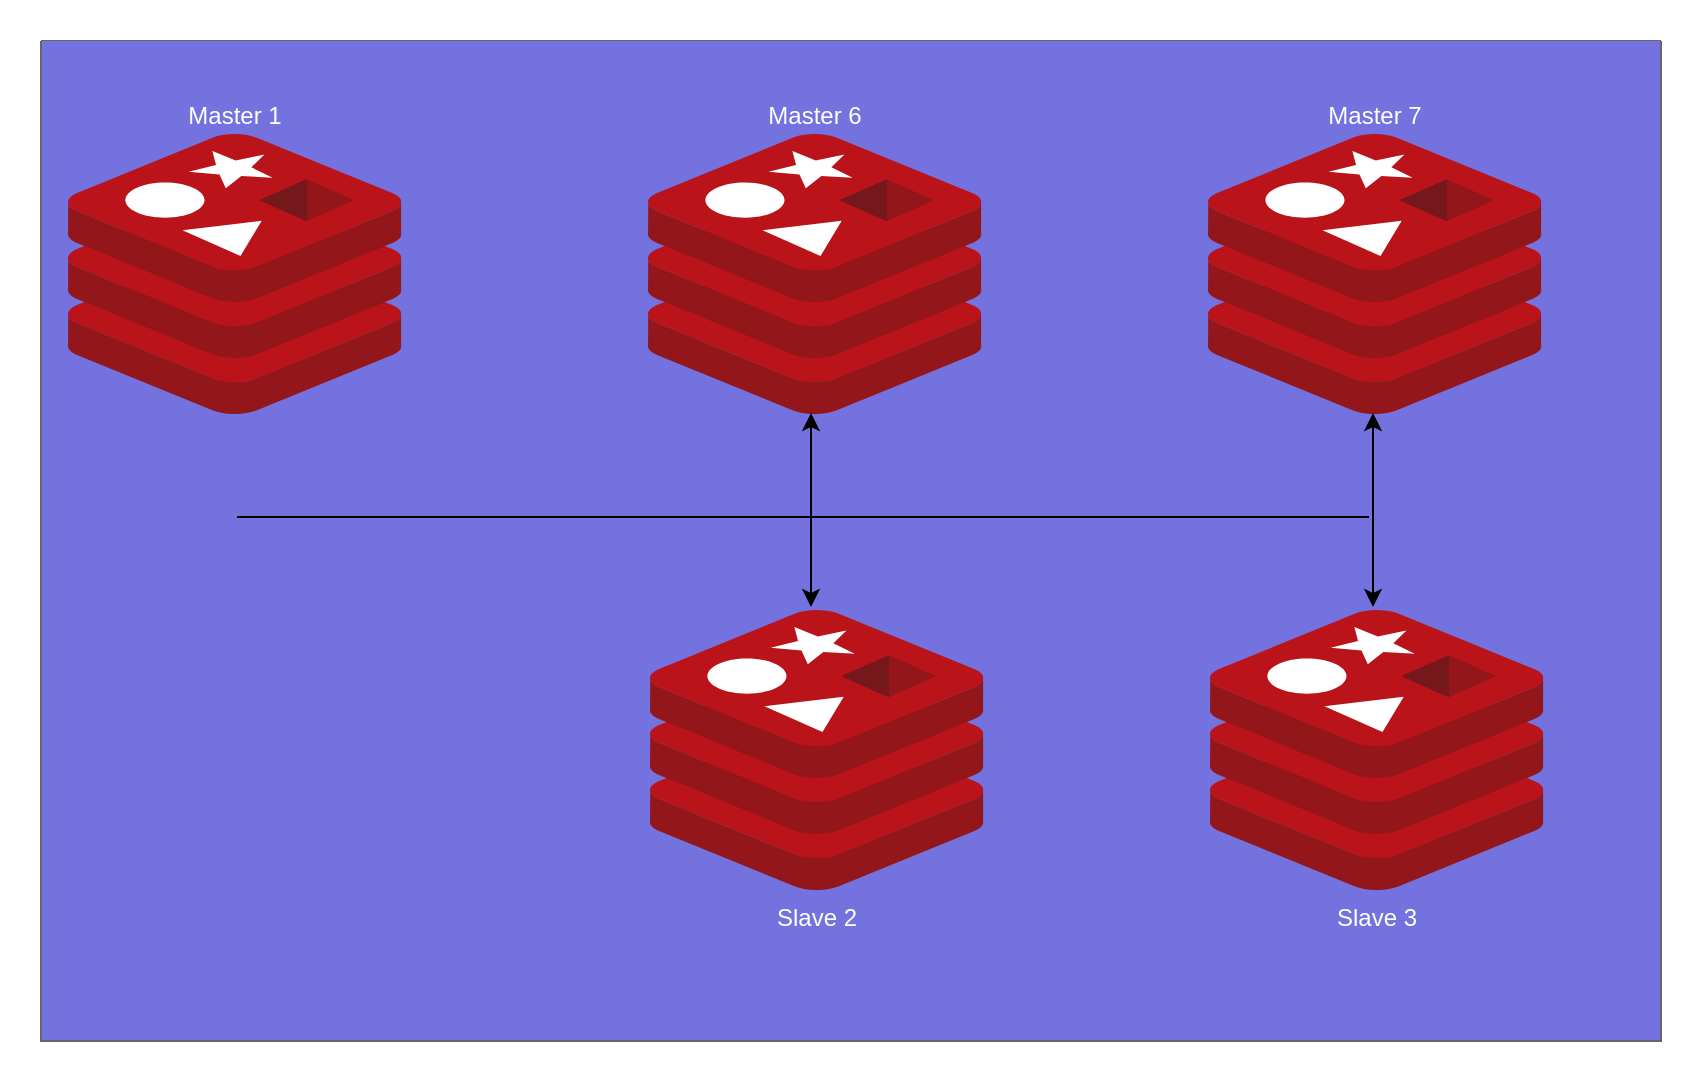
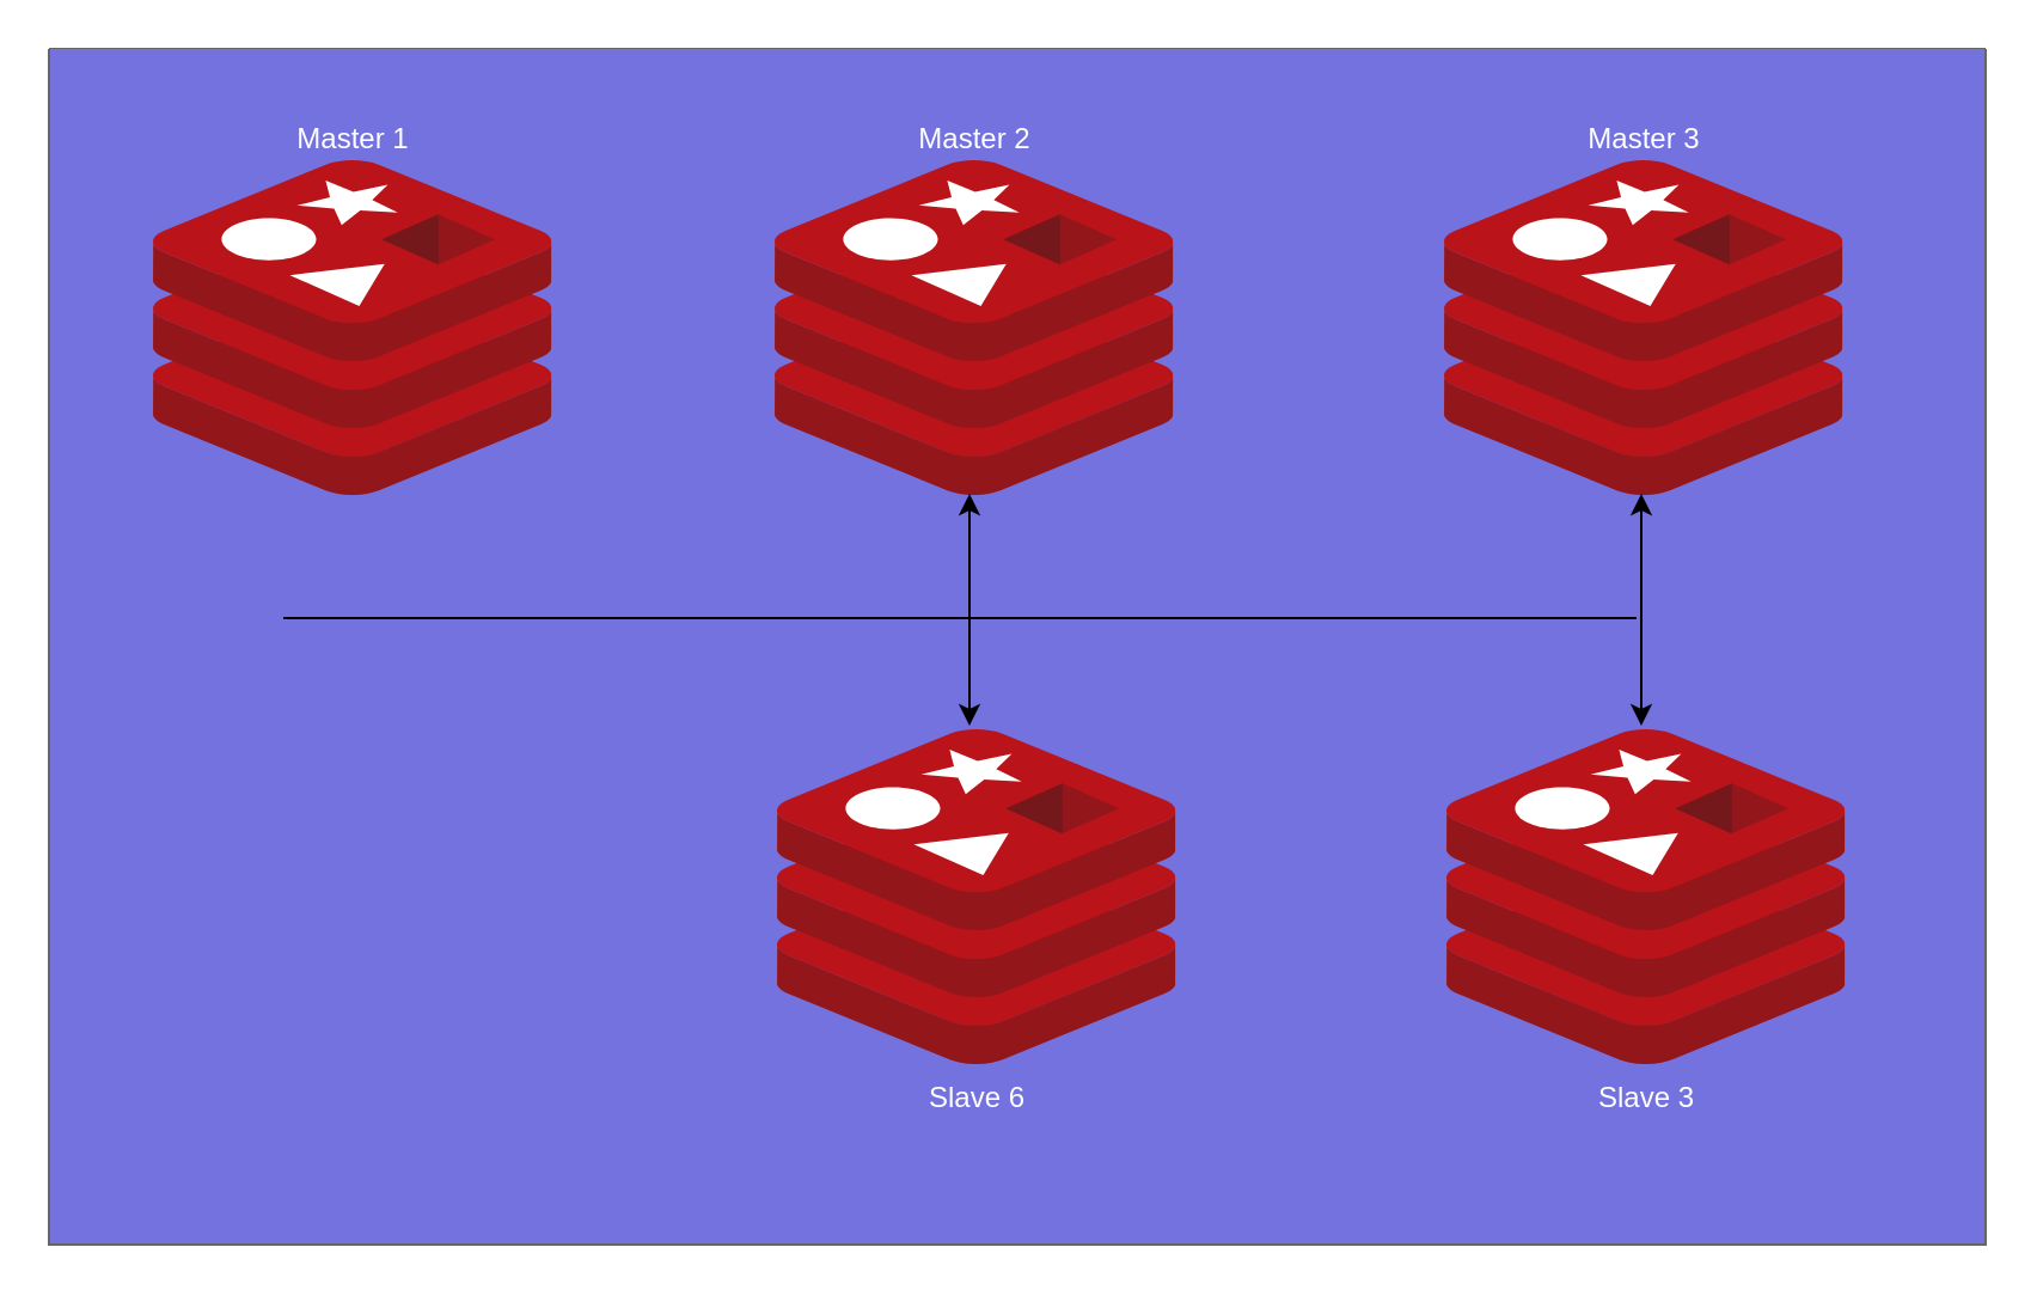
- <mxCell id="4" value="Master 6" style="image;sketch=0;aspect=fixed;html=1;points=[];align=center;fontSize=12;image=img/lib/mscae/Cache_Redis_Product.svg;labelPosition=center;verticalLabelPosition=top;verticalAlign=bottom;labelBackgroundColor=none;fontColor=#ffffff;" vertex="1" parent="1"><mxGeometry x="324" y="67" width="166.67" height="140" as="geometry" /></mxCell>
+ <mxCell id="4" value="Master 2" style="image;sketch=0;aspect=fixed;html=1;points=[];align=center;fontSize=12;image=img/lib/mscae/Cache_Redis_Product.svg;labelPosition=center;verticalLabelPosition=top;verticalAlign=bottom;labelBackgroundColor=none;fontColor=#ffffff;" vertex="1" parent="1"><mxGeometry x="324" y="67" width="166.67" height="140" as="geometry" /></mxCell>
- <mxCell id="5" value="Master 7" style="image;sketch=0;aspect=fixed;html=1;points=[];align=center;fontSize=12;image=img/lib/mscae/Cache_Redis_Product.svg;labelPosition=center;verticalLabelPosition=top;verticalAlign=bottom;labelBackgroundColor=none;fontColor=#ffffff;" vertex="1" parent="1"><mxGeometry x="604" y="67" width="166.67" height="140" as="geometry" /></mxCell>
+ <mxCell id="5" value="Master 3" style="image;sketch=0;aspect=fixed;html=1;points=[];align=center;fontSize=12;image=img/lib/mscae/Cache_Redis_Product.svg;labelPosition=center;verticalLabelPosition=top;verticalAlign=bottom;labelBackgroundColor=none;fontColor=#ffffff;" vertex="1" parent="1"><mxGeometry x="604" y="67" width="166.67" height="140" as="geometry" /></mxCell>
- <mxCell id="3" value="Master 1" style="image;sketch=0;aspect=fixed;html=1;points=[];align=center;fontSize=12;image=img/lib/mscae/Cache_Redis_Product.svg;labelPosition=center;verticalLabelPosition=top;verticalAlign=bottom;labelBackgroundColor=none;fontColor=#ffffff;" vertex="1" parent="1"><mxGeometry x="34" y="67" width="166.67" height="140" as="geometry" /></mxCell>
+ <mxCell id="3" value="Master 1" style="image;sketch=0;aspect=fixed;html=1;points=[];align=center;fontSize=12;image=img/lib/mscae/Cache_Redis_Product.svg;labelPosition=center;verticalLabelPosition=top;verticalAlign=bottom;labelBackgroundColor=none;fontColor=#ffffff;" vertex="1" parent="1"><mxGeometry x="64" y="67" width="166.67" height="140" as="geometry" /></mxCell>
- <mxCell id="6" value="Slave 2" style="image;sketch=0;aspect=fixed;html=1;points=[];align=center;fontSize=12;image=img/lib/mscae/Cache_Redis_Product.svg;labelBackgroundColor=none;fontColor=#ffffff;" vertex="1" parent="1"><mxGeometry x="325" y="305" width="166.67" height="140" as="geometry" /></mxCell>
+ <mxCell id="6" value="Slave 6" style="image;sketch=0;aspect=fixed;html=1;points=[];align=center;fontSize=12;image=img/lib/mscae/Cache_Redis_Product.svg;labelBackgroundColor=none;fontColor=#ffffff;" vertex="1" parent="1"><mxGeometry x="325" y="305" width="166.67" height="140" as="geometry" /></mxCell>
